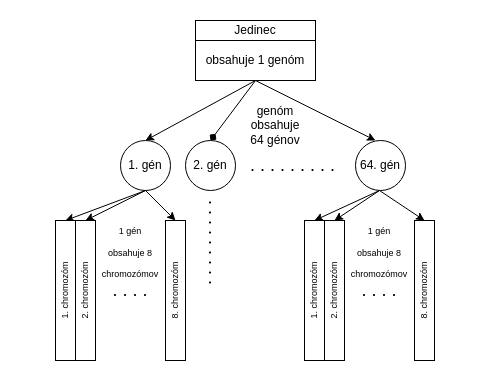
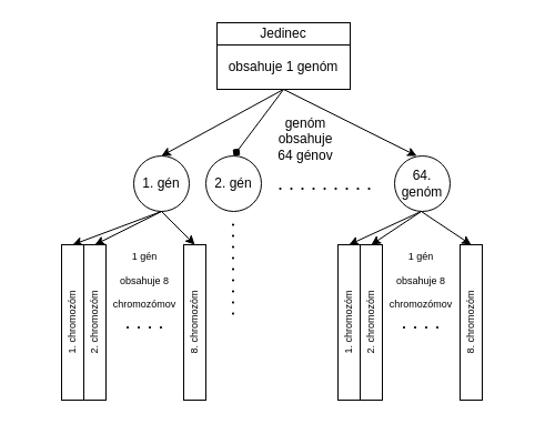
- <mxCell id="9" value="64. gén" style="ellipse;whiteSpace=wrap;html=1;aspect=fixed;" vertex="1" parent="1"><mxGeometry x="355" y="140" width="50" height="50" as="geometry" /></mxCell>
+ <mxCell id="9" value="64. genóm" style="ellipse;whiteSpace=wrap;html=1;aspect=fixed;" vertex="1" parent="1"><mxGeometry x="355" y="140" width="50" height="50" as="geometry" /></mxCell>
